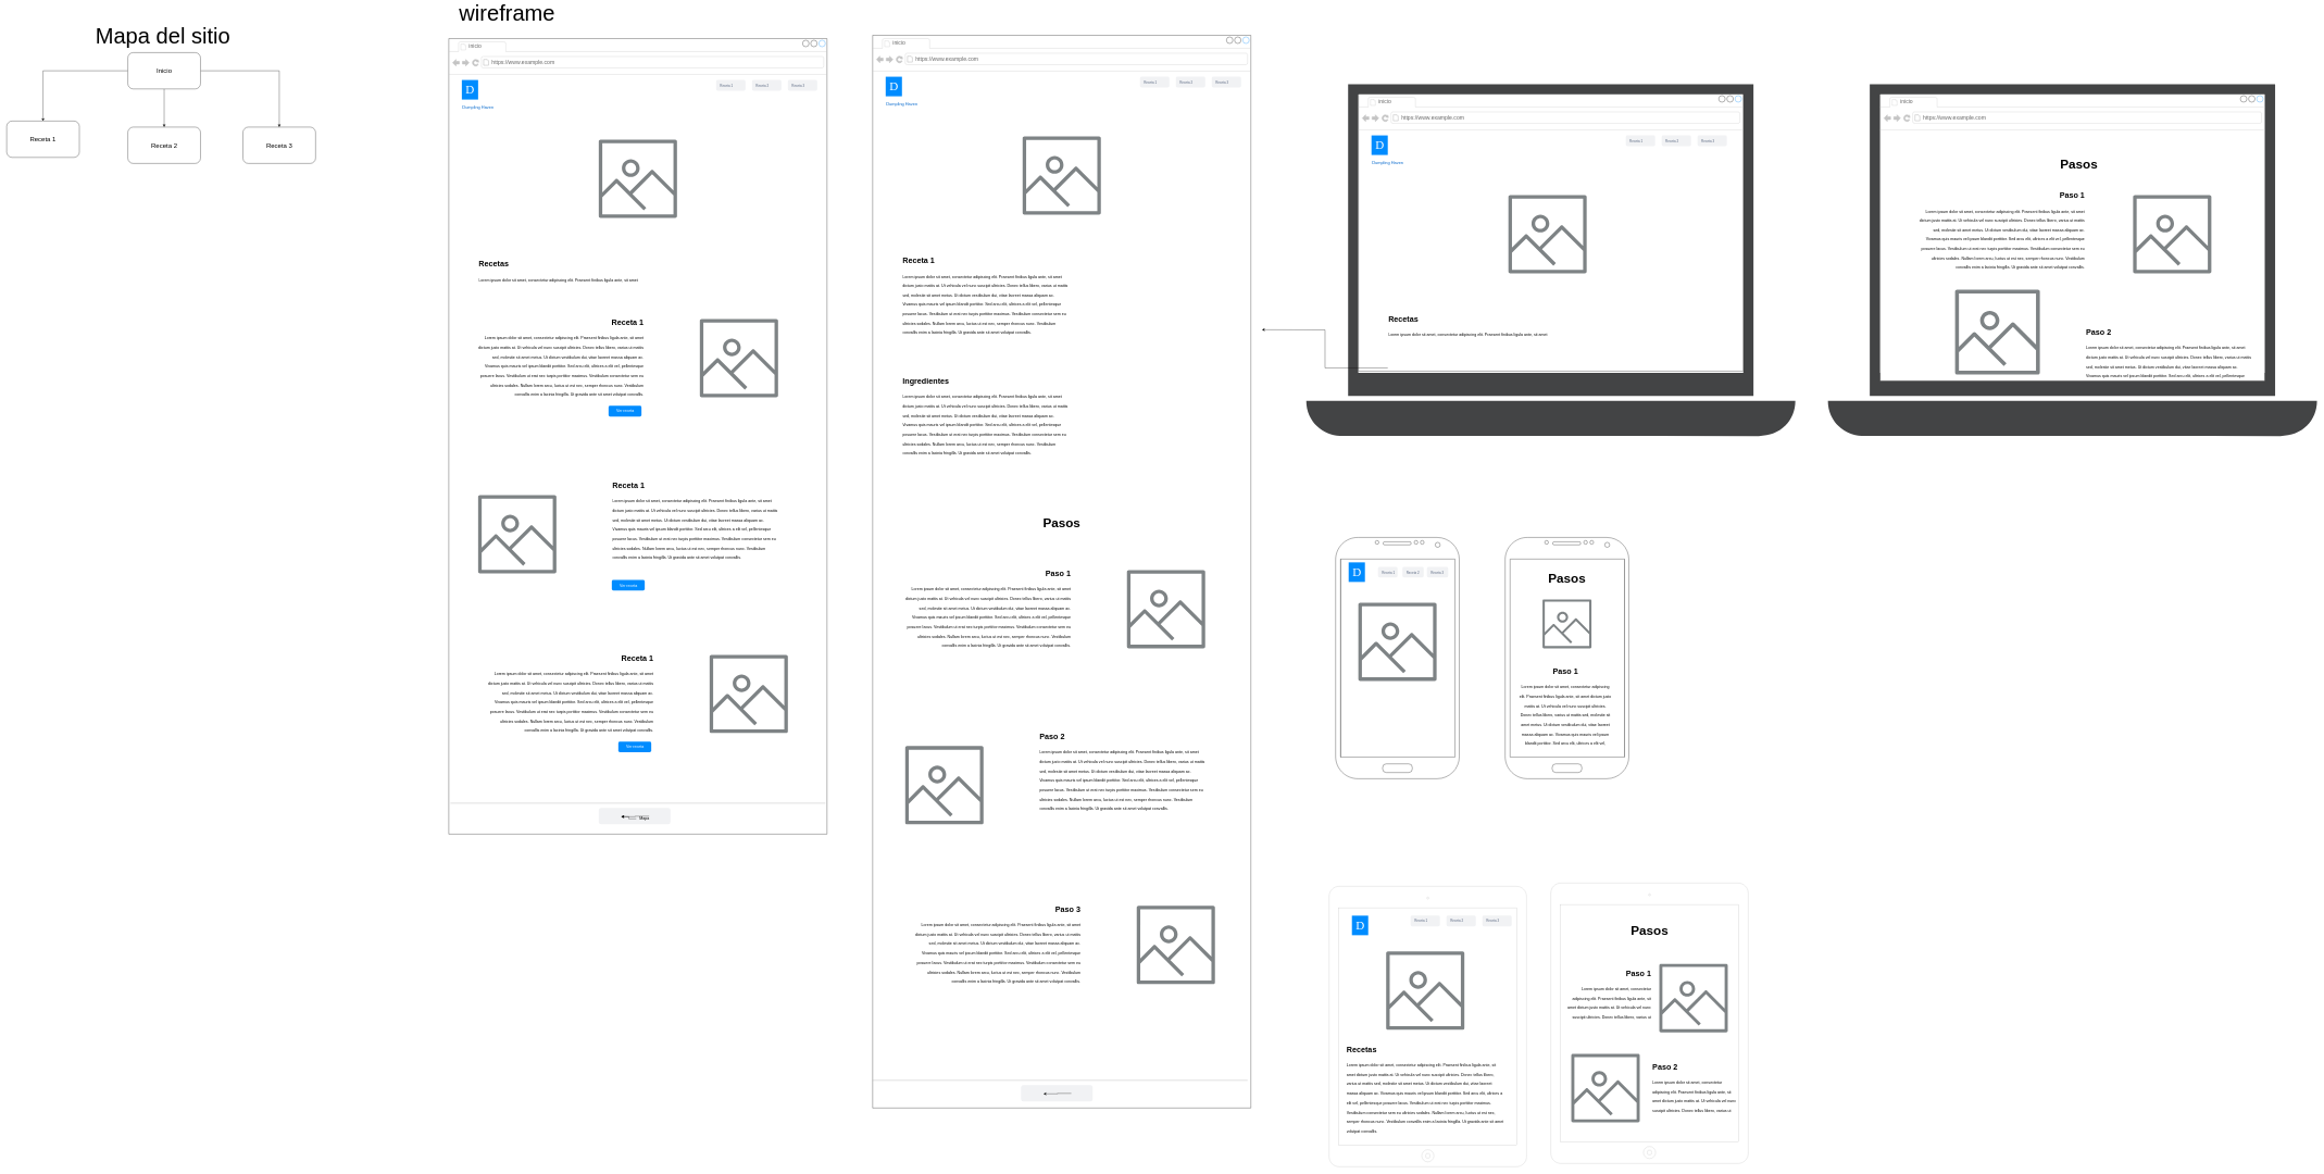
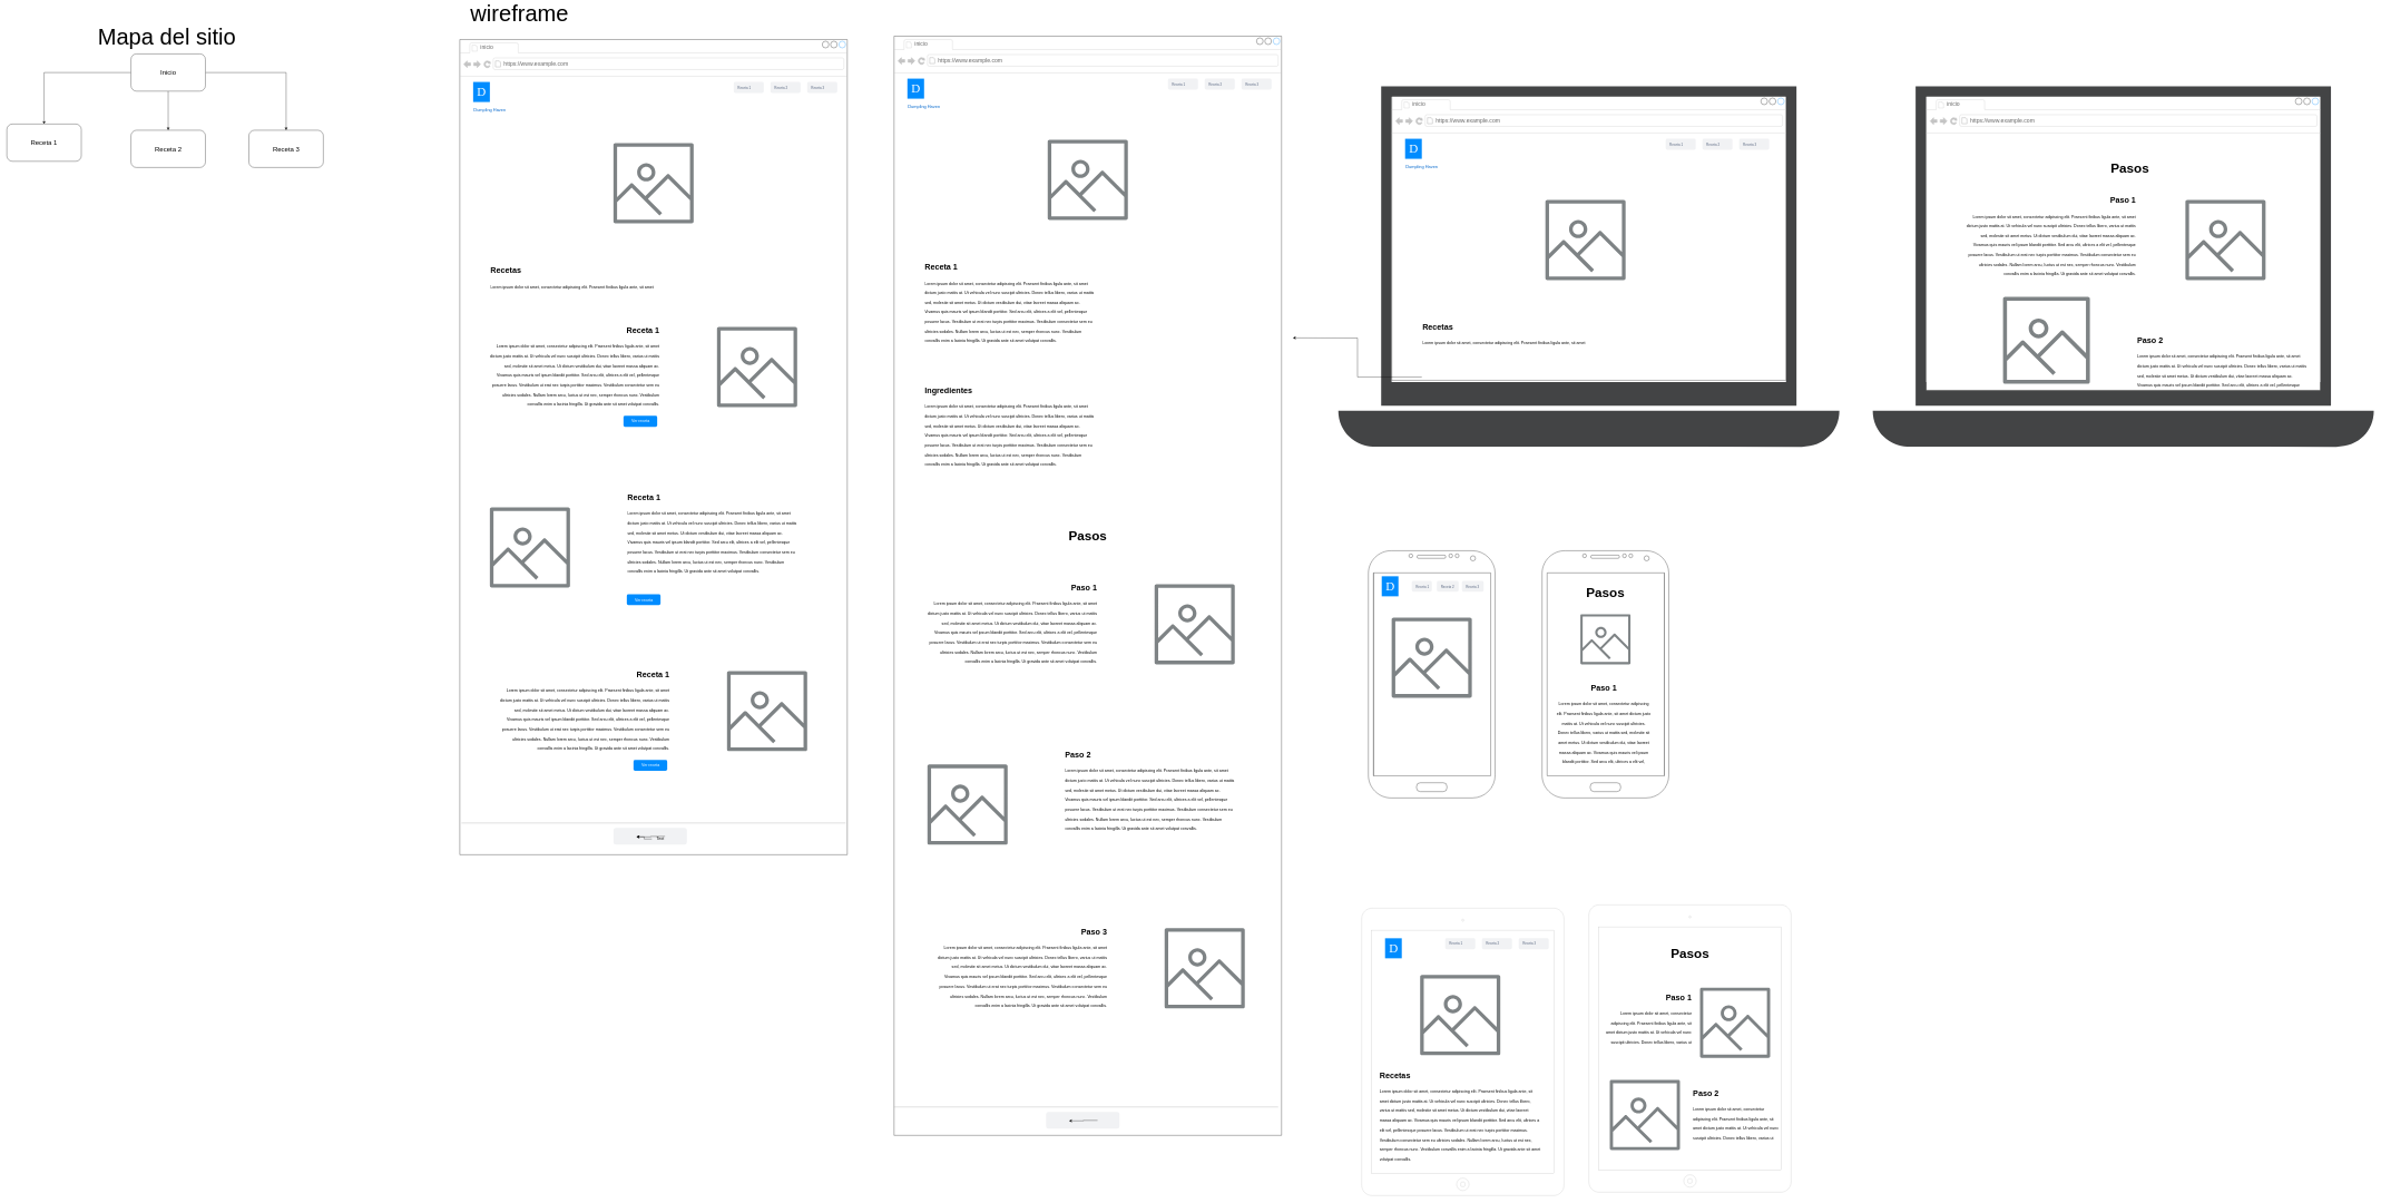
- <mxCell id="70" value="Mapa" style="text;html=1;align=center;verticalAlign=middle;resizable=0;points=[];autosize=1;strokeColor=none;fillColor=none;" vertex="1" parent="42"><mxGeometry x="575" y="2378" width="50" height="30" as="geometry" /></mxCell>
+ <mxCell id="70" value="Text" style="text;html=1;align=center;verticalAlign=middle;resizable=0;points=[];autosize=1;strokeColor=none;fillColor=none;" vertex="1" parent="42"><mxGeometry x="575" y="2378" width="50" height="30" as="geometry" /></mxCell>
